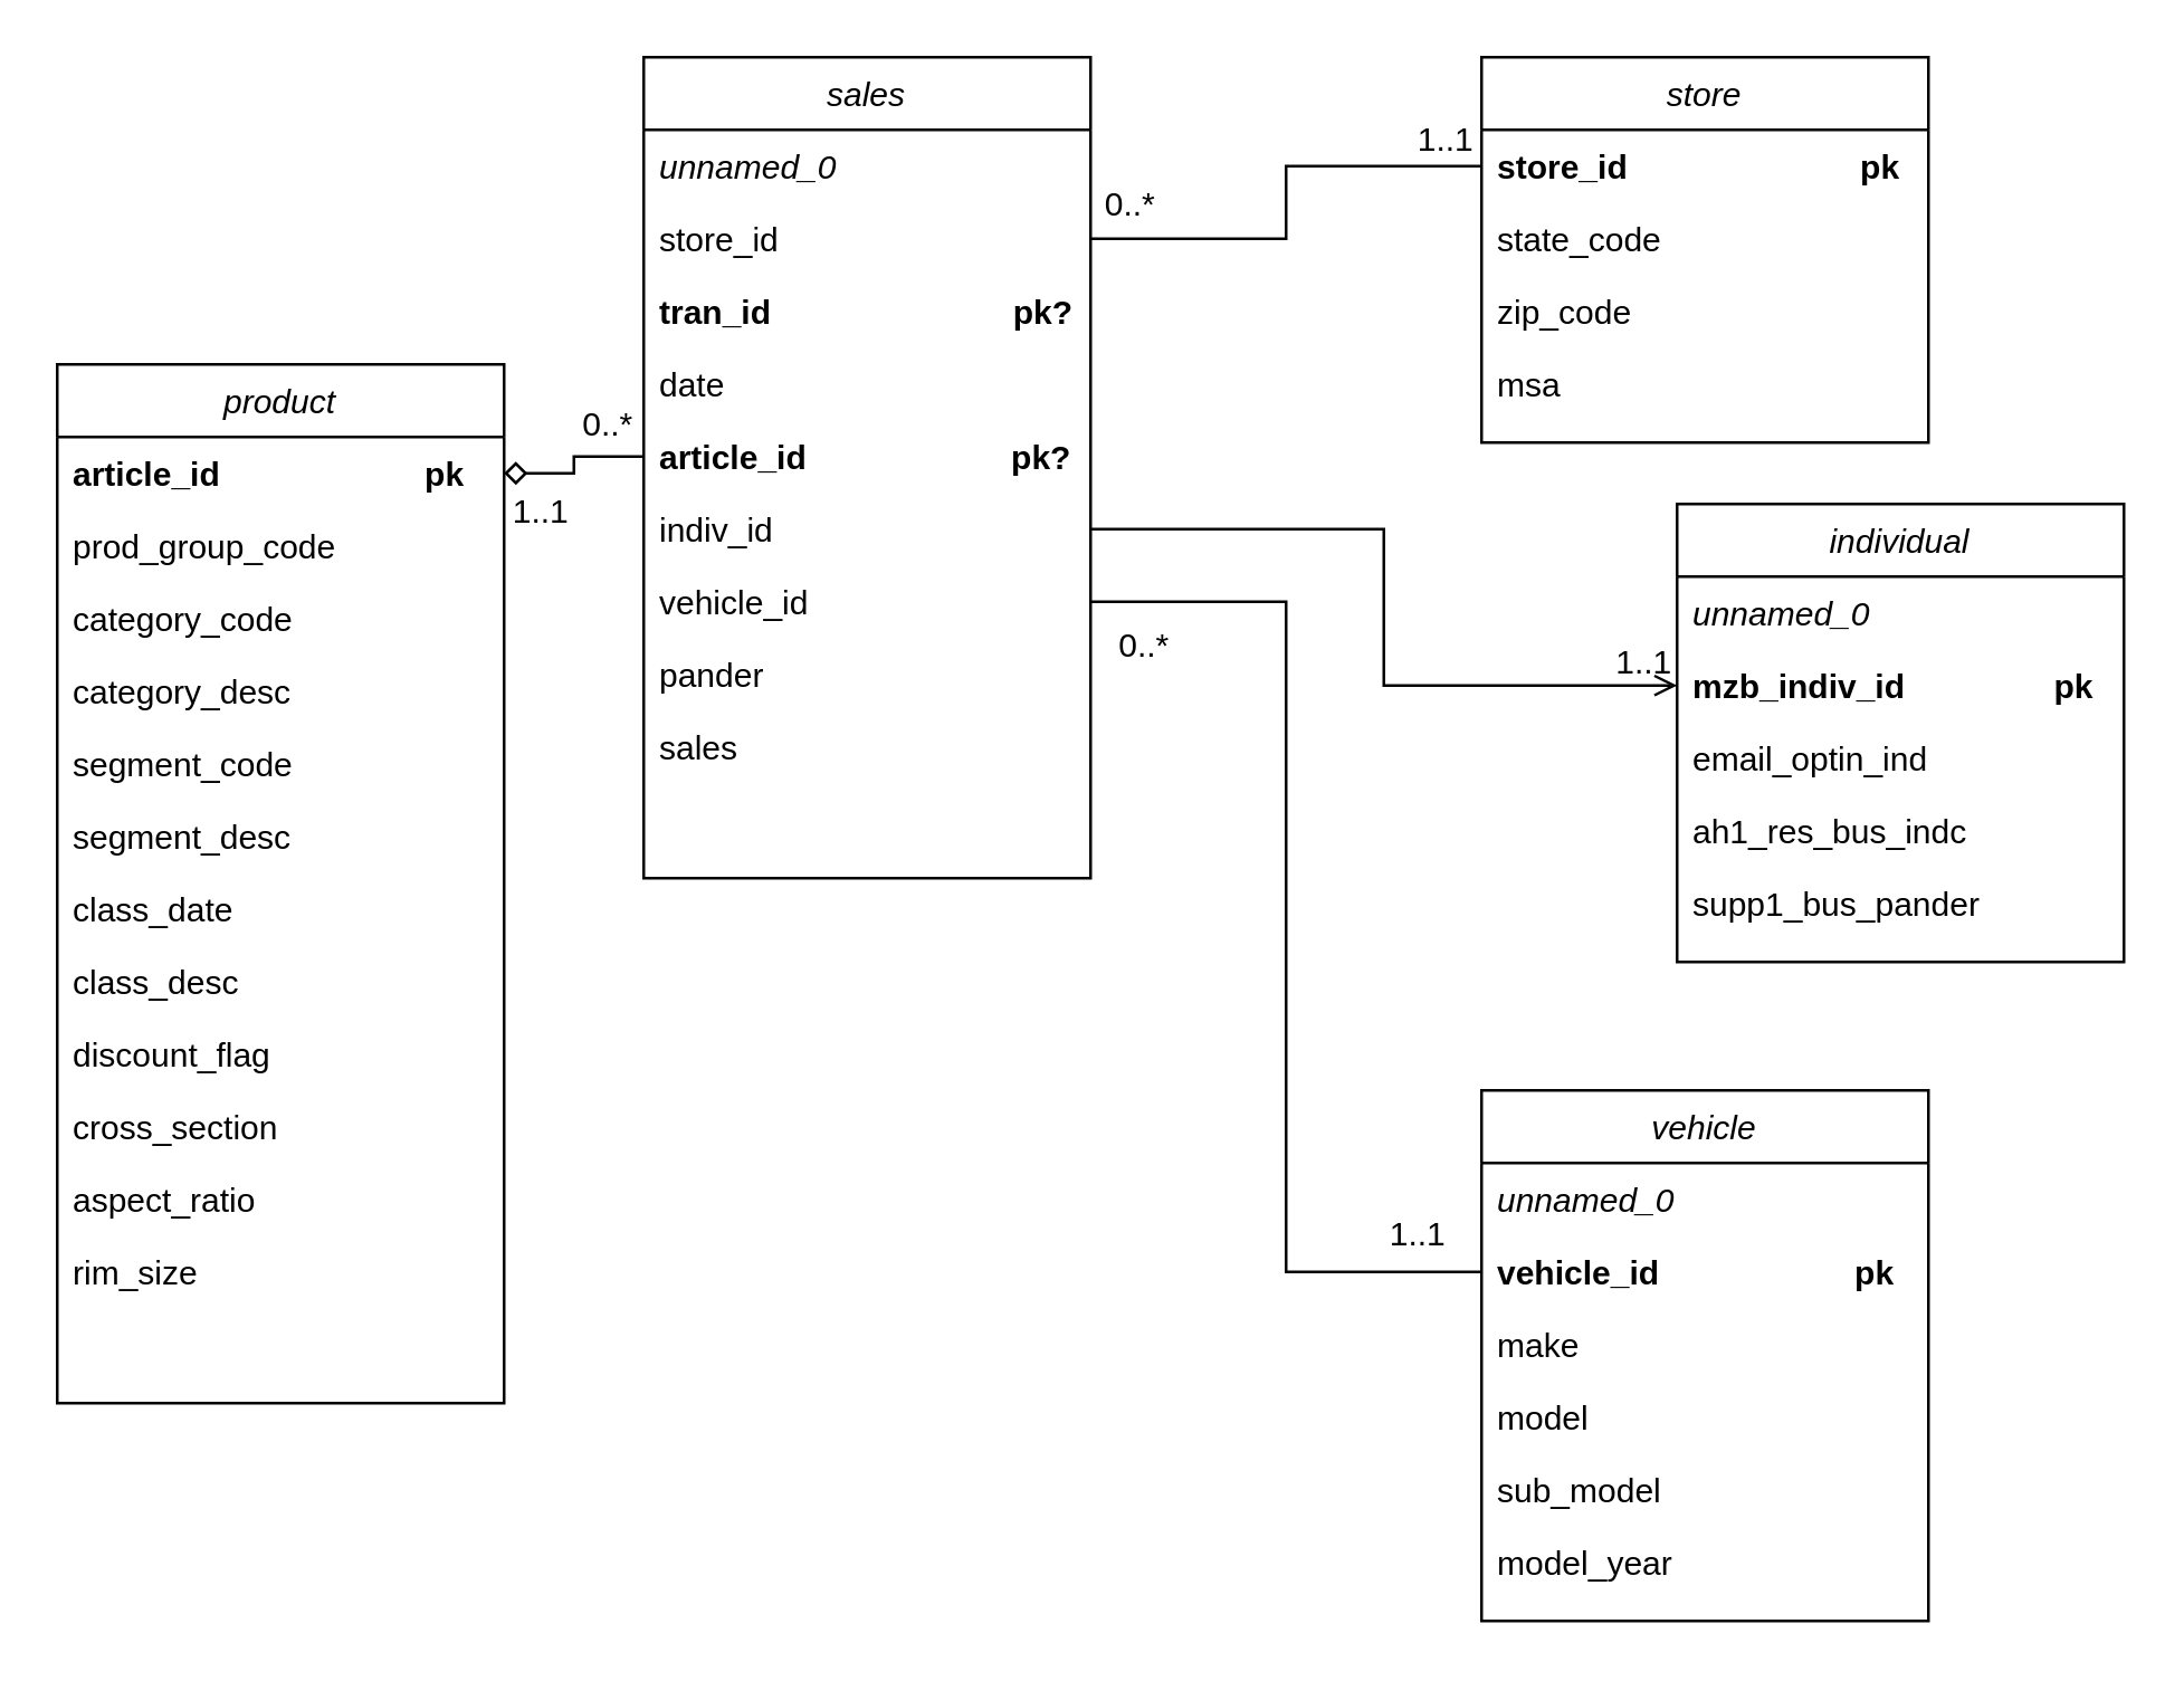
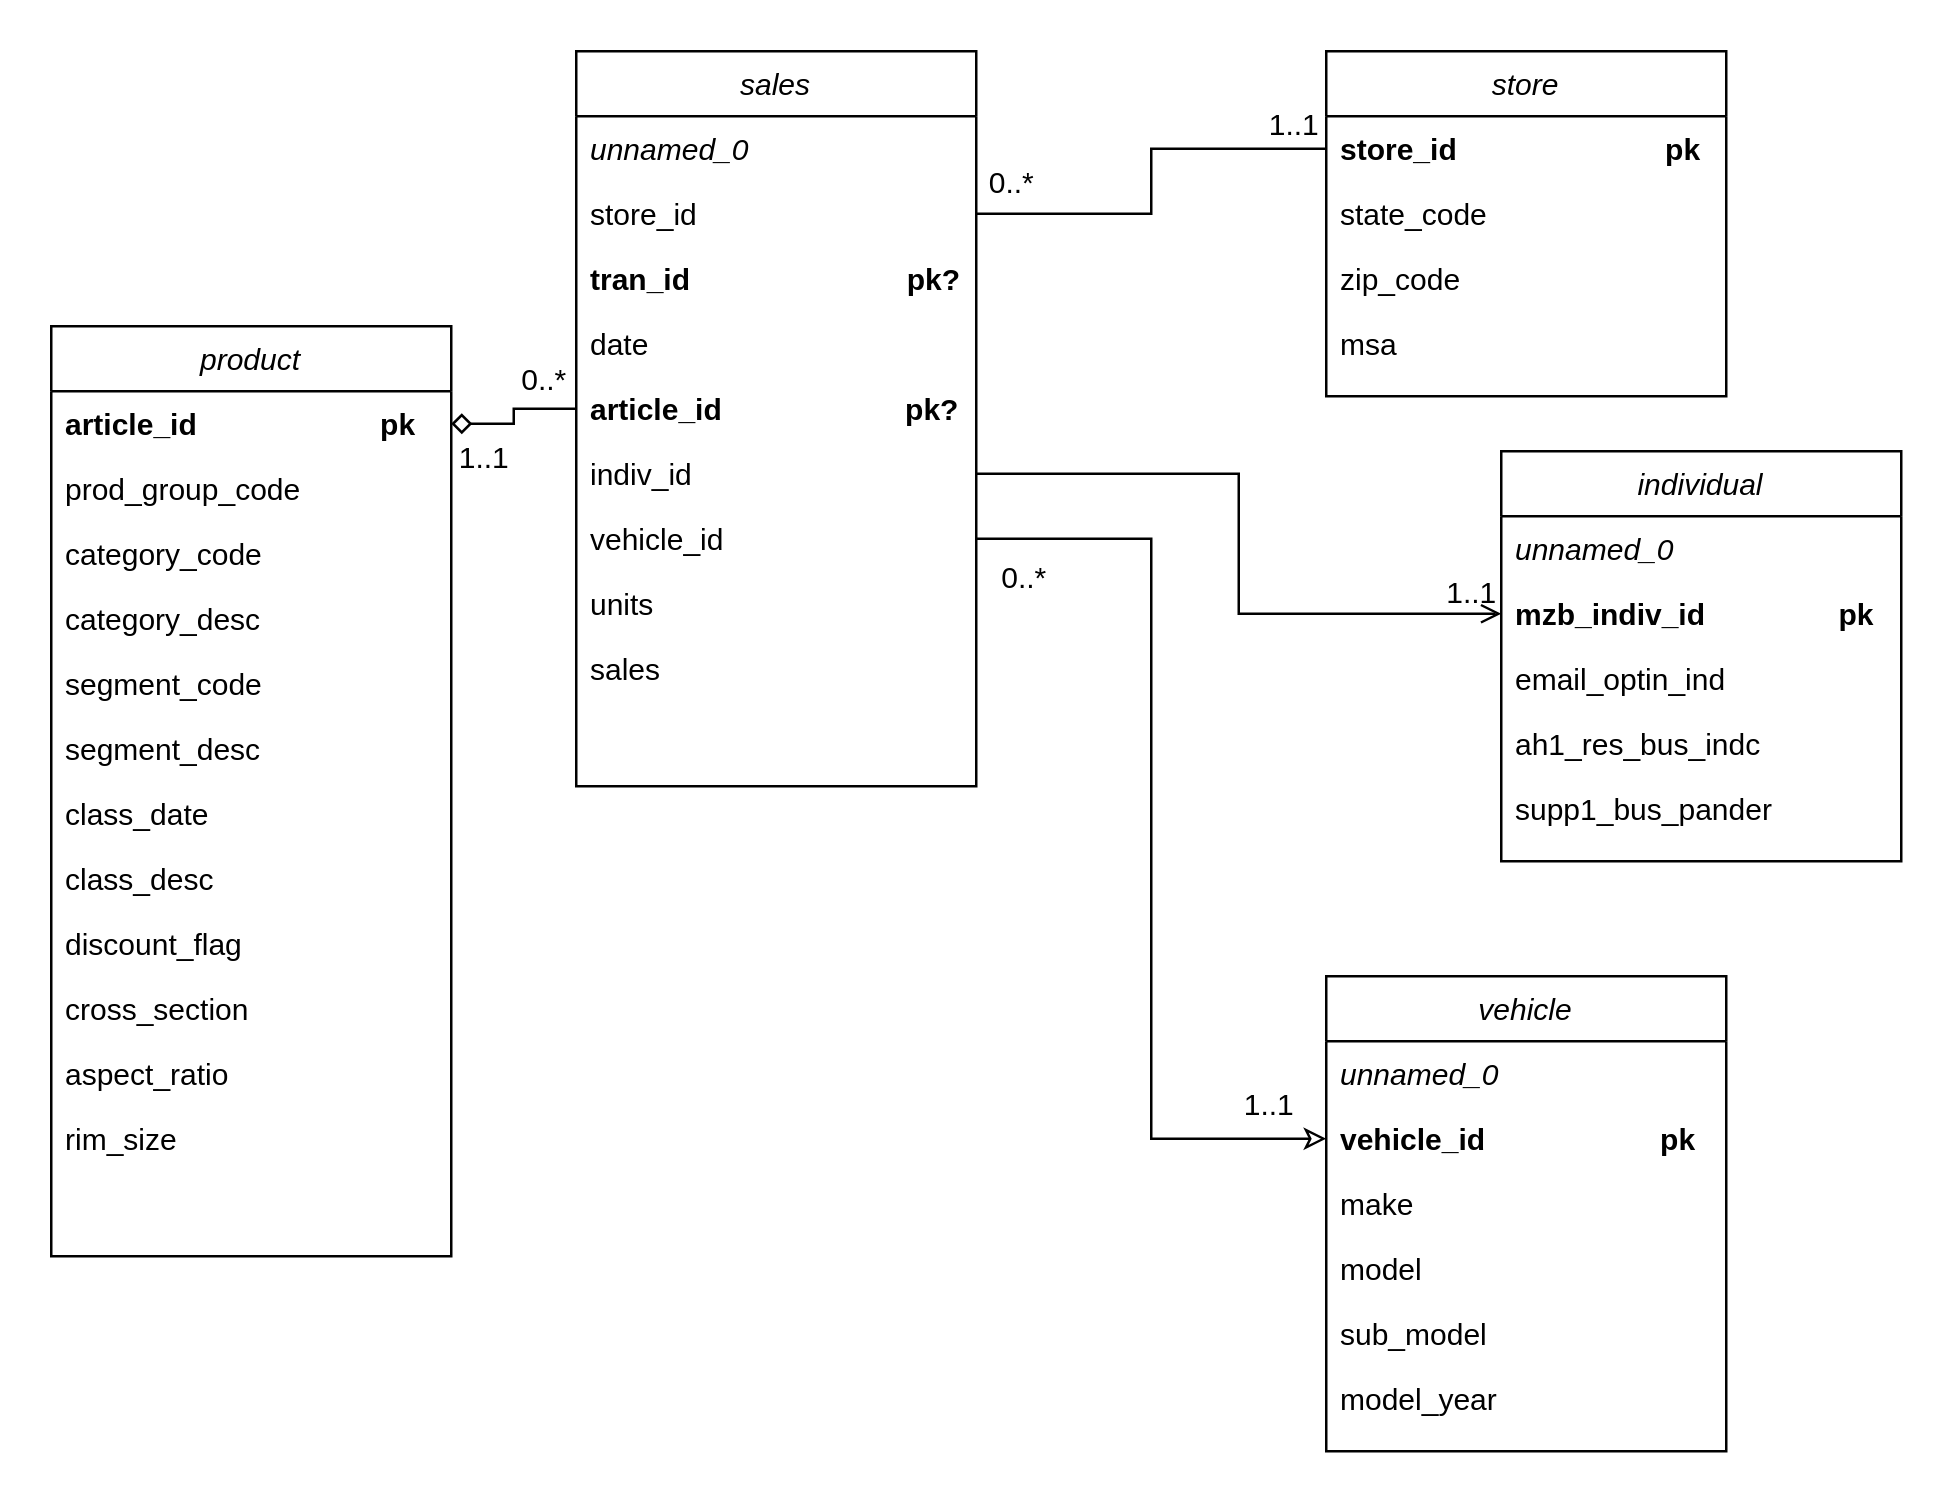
- <mxCell id="10" value="pander" style="text;align=left;verticalAlign=top;spacingLeft=4;spacingRight=4;overflow=hidden;rotatable=0;points=[[0,0.5],[1,0.5]];portConstraint=eastwest;rounded=0;shadow=0;html=0;" parent="2" vertex="1"><mxGeometry y="208" width="160" height="26" as="geometry" /></mxCell>
+ <mxCell id="10" value="units" style="text;align=left;verticalAlign=top;spacingLeft=4;spacingRight=4;overflow=hidden;rotatable=0;points=[[0,0.5],[1,0.5]];portConstraint=eastwest;rounded=0;shadow=0;html=0;" parent="2" vertex="1"><mxGeometry y="208" width="160" height="26" as="geometry" /></mxCell>
- <mxCell id="47" style="edgeStyle=orthogonalEdgeStyle;rounded=0;orthogonalLoop=1;jettySize=auto;html=1;exitX=1;exitY=0.5;exitDx=0;exitDy=0;entryX=0;entryY=0.5;entryDx=0;entryDy=0;endArrow=none;endFill=0;" edge="1" parent="1" source="9" target="39"><mxGeometry relative="1" as="geometry" /></mxCell>
+ <mxCell id="47" style="edgeStyle=orthogonalEdgeStyle;rounded=0;orthogonalLoop=1;jettySize=auto;html=1;exitX=1;exitY=0.5;exitDx=0;exitDy=0;entryX=0;entryY=0.5;entryDx=0;entryDy=0;endArrow=classic;endFill=0;" edge="1" parent="1" source="9" target="39"><mxGeometry relative="1" as="geometry" /></mxCell>
